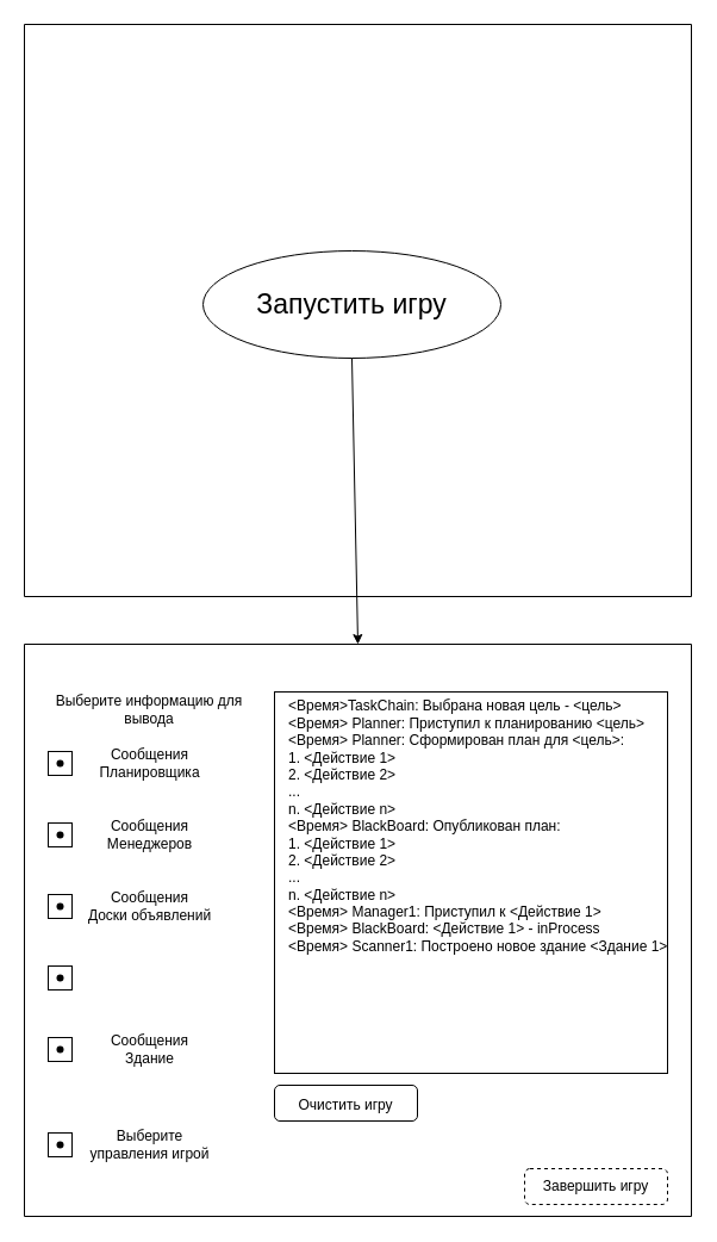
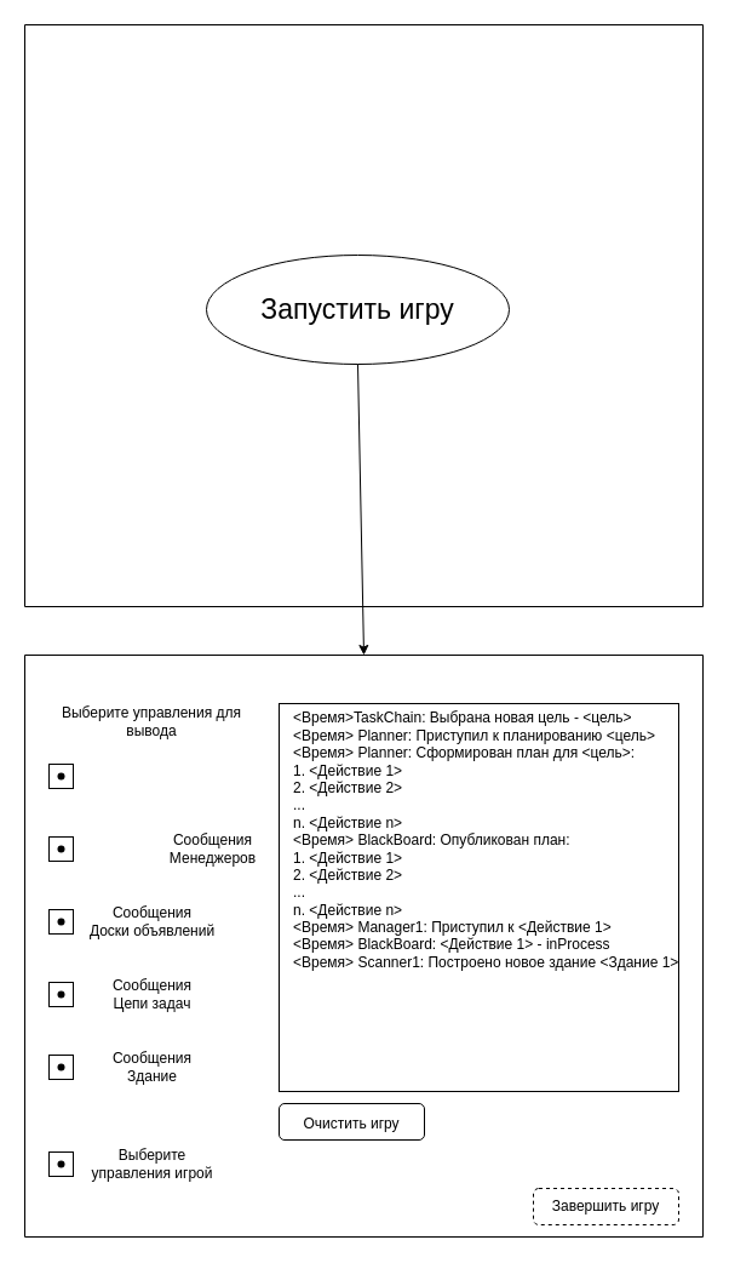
- <mxCell id="6" value="Выберите информацию для вывода" style="text;html=1;strokeColor=none;fillColor=none;align=center;verticalAlign=middle;whiteSpace=wrap;rounded=0;" vertex="1" parent="2"><mxGeometry x="10" y="50" width="190" height="10" as="geometry" /></mxCell>
+ <mxCell id="6" value="Выберите управления для вывода" style="text;html=1;strokeColor=none;fillColor=none;align=center;verticalAlign=middle;whiteSpace=wrap;rounded=0;" vertex="1" parent="2"><mxGeometry x="10" y="50" width="190" height="10" as="geometry" /></mxCell>
- <mxCell id="4" value="Сообщения &lt;br&gt;Планировщика" style="text;html=1;align=center;verticalAlign=middle;resizable=0;points=[];autosize=1;strokeColor=none;fillColor=none;" vertex="1" parent="2"><mxGeometry x="50" y="80" width="110" height="40" as="geometry" /></mxCell>
- <mxCell id="5" value="Сообщения &lt;br&gt;Менеджеров" style="text;html=1;align=center;verticalAlign=middle;resizable=0;points=[];autosize=1;strokeColor=none;fillColor=none;" vertex="1" parent="2"><mxGeometry x="60" y="140" width="90" height="40" as="geometry" /></mxCell>
+ <mxCell id="5" value="Сообщения &lt;br&gt;Менеджеров" style="text;html=1;align=center;verticalAlign=middle;resizable=0;points=[];autosize=1;strokeColor=none;fillColor=none;" vertex="1" parent="2"><mxGeometry x="110" y="140" width="90" height="40" as="geometry" /></mxCell>
+ <mxCell id="8" value="Сообщения &lt;br&gt;Цепи задач" style="text;html=1;align=center;verticalAlign=middle;resizable=0;points=[];autosize=1;strokeColor=none;fillColor=none;" vertex="1" parent="2"><mxGeometry x="60" y="260" width="90" height="40" as="geometry" /></mxCell>
